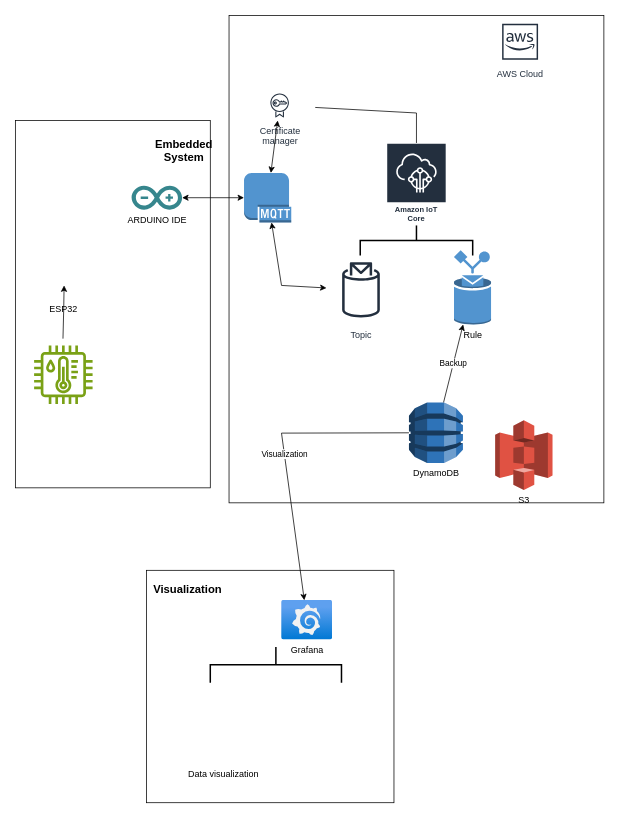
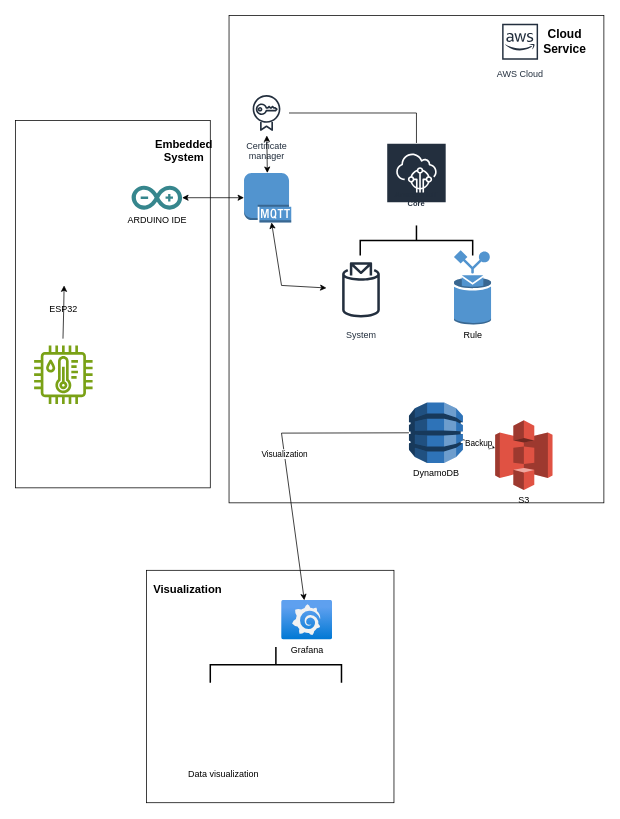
+ <mxCell id="30" value="&lt;b&gt;&lt;font style=&quot;font-size: 16px;&quot;&gt;Cloud Service&lt;/font&gt;&lt;/b&gt;" style="text;html=1;align=center;verticalAlign=middle;whiteSpace=wrap;rounded=0;" vertex="1" parent="1"><mxGeometry x="723.25" y="40" width="60" height="30" as="geometry" /></mxCell>
- <mxCell id="12" value="Certificate&#10;manager" style="sketch=0;outlineConnect=0;fontColor=#232F3E;gradientColor=none;strokeColor=#232F3E;fillColor=#ffffff;dashed=0;verticalLabelPosition=bottom;verticalAlign=top;align=center;html=1;fontSize=12;fontStyle=0;aspect=fixed;shape=mxgraph.aws4.resourceIcon;resIcon=mxgraph.aws4.certificate_manager;" vertex="1" parent="1"><mxGeometry x="325" y="120" width="95" height="40" as="geometry" /></mxCell>
+ <mxCell id="12" value="Certificate&#10;manager" style="sketch=0;outlineConnect=0;fontColor=#232F3E;gradientColor=none;strokeColor=#232F3E;fillColor=#ffffff;dashed=0;verticalLabelPosition=bottom;verticalAlign=top;align=center;html=1;fontSize=12;fontStyle=0;aspect=fixed;shape=mxgraph.aws4.resourceIcon;resIcon=mxgraph.aws4.certificate_manager;" vertex="1" parent="1"><mxGeometry x="325" y="120" width="60" height="60" as="geometry" /></mxCell>
- <mxCell id="8" value="Amazon IoT Core" style="sketch=0;outlineConnect=0;fontColor=#232F3E;gradientColor=none;strokeColor=#ffffff;fillColor=#232F3E;dashed=0;verticalLabelPosition=middle;verticalAlign=bottom;align=center;html=1;whiteSpace=wrap;fontSize=10;fontStyle=1;spacing=3;shape=mxgraph.aws4.productIcon;prIcon=mxgraph.aws4.iot_core;" vertex="1" parent="1"><mxGeometry x="515" y="190" width="80" height="110" as="geometry" /></mxCell>
+ <mxCell id="8" value="Amazon IoT Core" style="sketch=0;outlineConnect=0;fontColor=#232F3E;gradientColor=none;strokeColor=#ffffff;fillColor=#232F3E;dashed=0;verticalLabelPosition=middle;verticalAlign=bottom;align=center;html=1;whiteSpace=wrap;fontSize=10;fontStyle=1;spacing=3;shape=mxgraph.aws4.productIcon;prIcon=mxgraph.aws4.iot_core;" vertex="1" parent="1"><mxGeometry x="515" y="190" width="80" height="90" as="geometry" /></mxCell>
- <mxCell id="16" value="Topic" style="sketch=0;outlineConnect=0;fontColor=#232F3E;gradientColor=none;strokeColor=#232F3E;fillColor=#ffffff;dashed=0;verticalLabelPosition=bottom;verticalAlign=top;align=center;html=1;fontSize=12;fontStyle=0;aspect=fixed;shape=mxgraph.aws4.resourceIcon;resIcon=mxgraph.aws4.topic_2;" vertex="1" parent="1"><mxGeometry x="435" y="340" width="92" height="92" as="geometry" /></mxCell>
+ <mxCell id="16" value="System" style="sketch=0;outlineConnect=0;fontColor=#232F3E;gradientColor=none;strokeColor=#232F3E;fillColor=#ffffff;dashed=0;verticalLabelPosition=bottom;verticalAlign=top;align=center;html=1;fontSize=12;fontStyle=0;aspect=fixed;shape=mxgraph.aws4.resourceIcon;resIcon=mxgraph.aws4.topic_2;" vertex="1" parent="1"><mxGeometry x="435" y="340" width="92" height="92" as="geometry" /></mxCell>
- <mxCell id="23" value="Backup" style="endArrow=classic;html=1;rounded=0;" edge="1" parent="1" source="11" target="15"><mxGeometry width="50" height="50" relative="1" as="geometry"><mxPoint x="604.5" y="580" as="sourcePoint" /><mxPoint x="654.5" y="530" as="targetPoint" /></mxGeometry></mxCell>
+ <mxCell id="23" value="Backup" style="endArrow=classic;html=1;rounded=0;" edge="1" parent="1" source="11" target="22"><mxGeometry width="50" height="50" relative="1" as="geometry"><mxPoint x="604.5" y="580" as="sourcePoint" /><mxPoint x="654.5" y="530" as="targetPoint" /></mxGeometry></mxCell>
